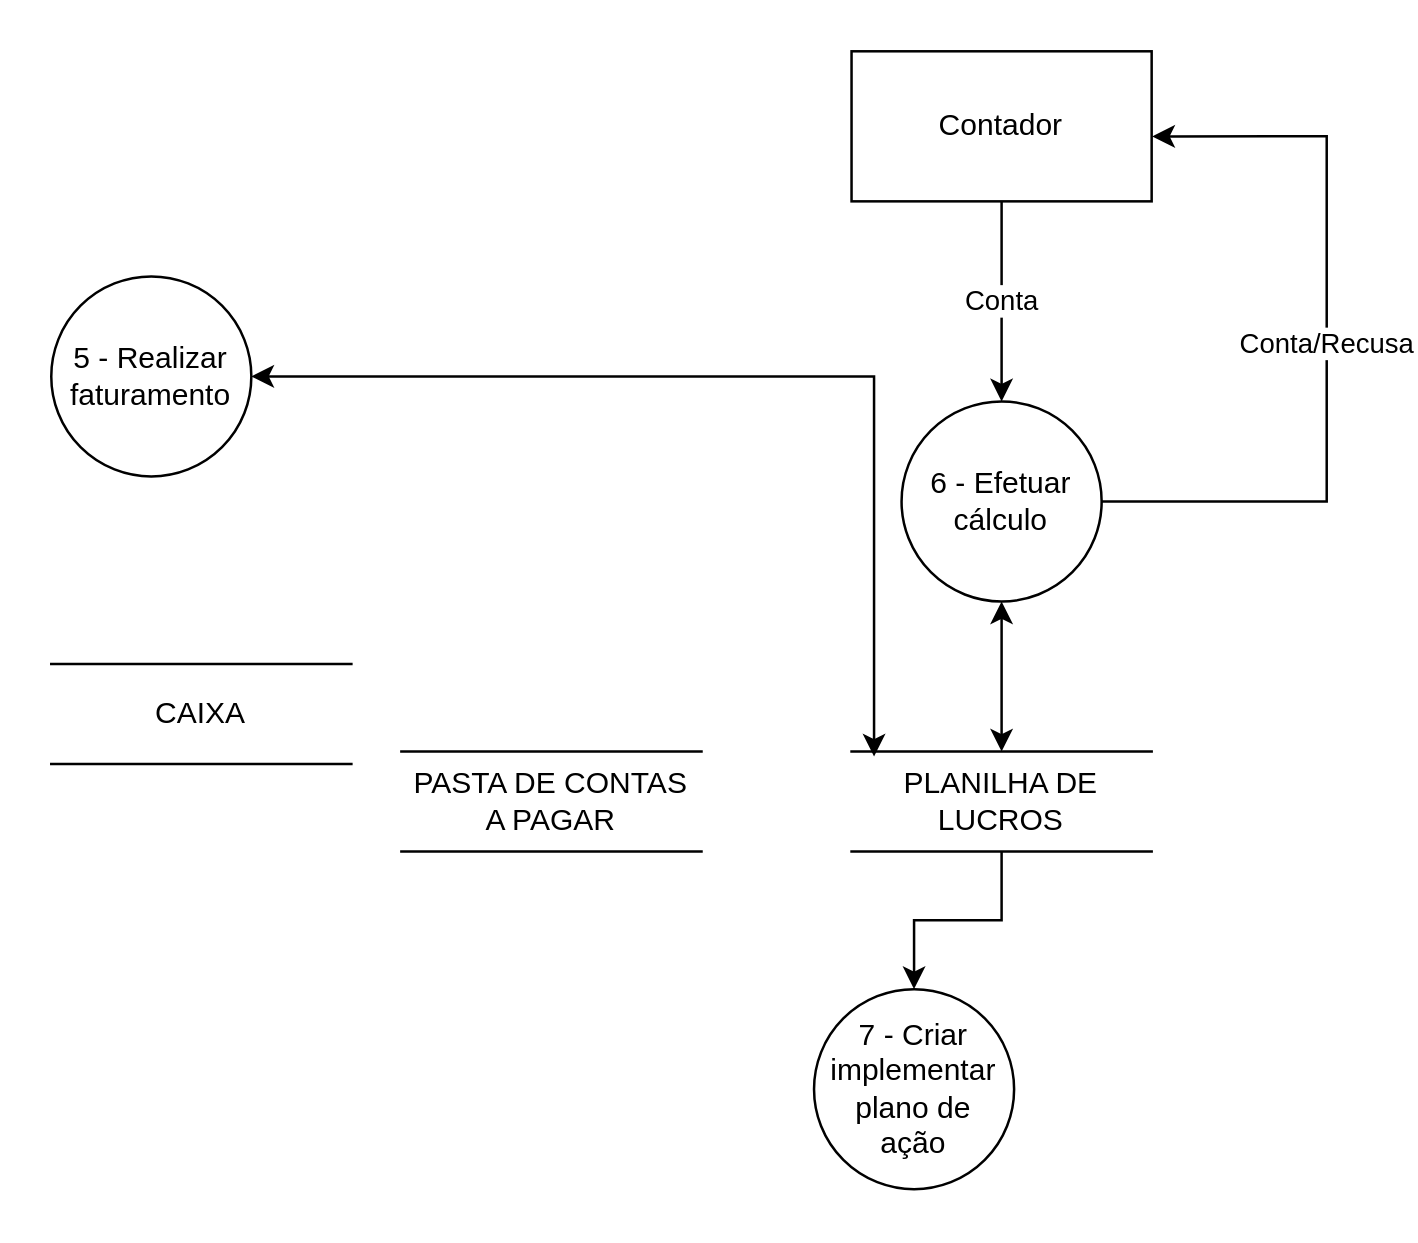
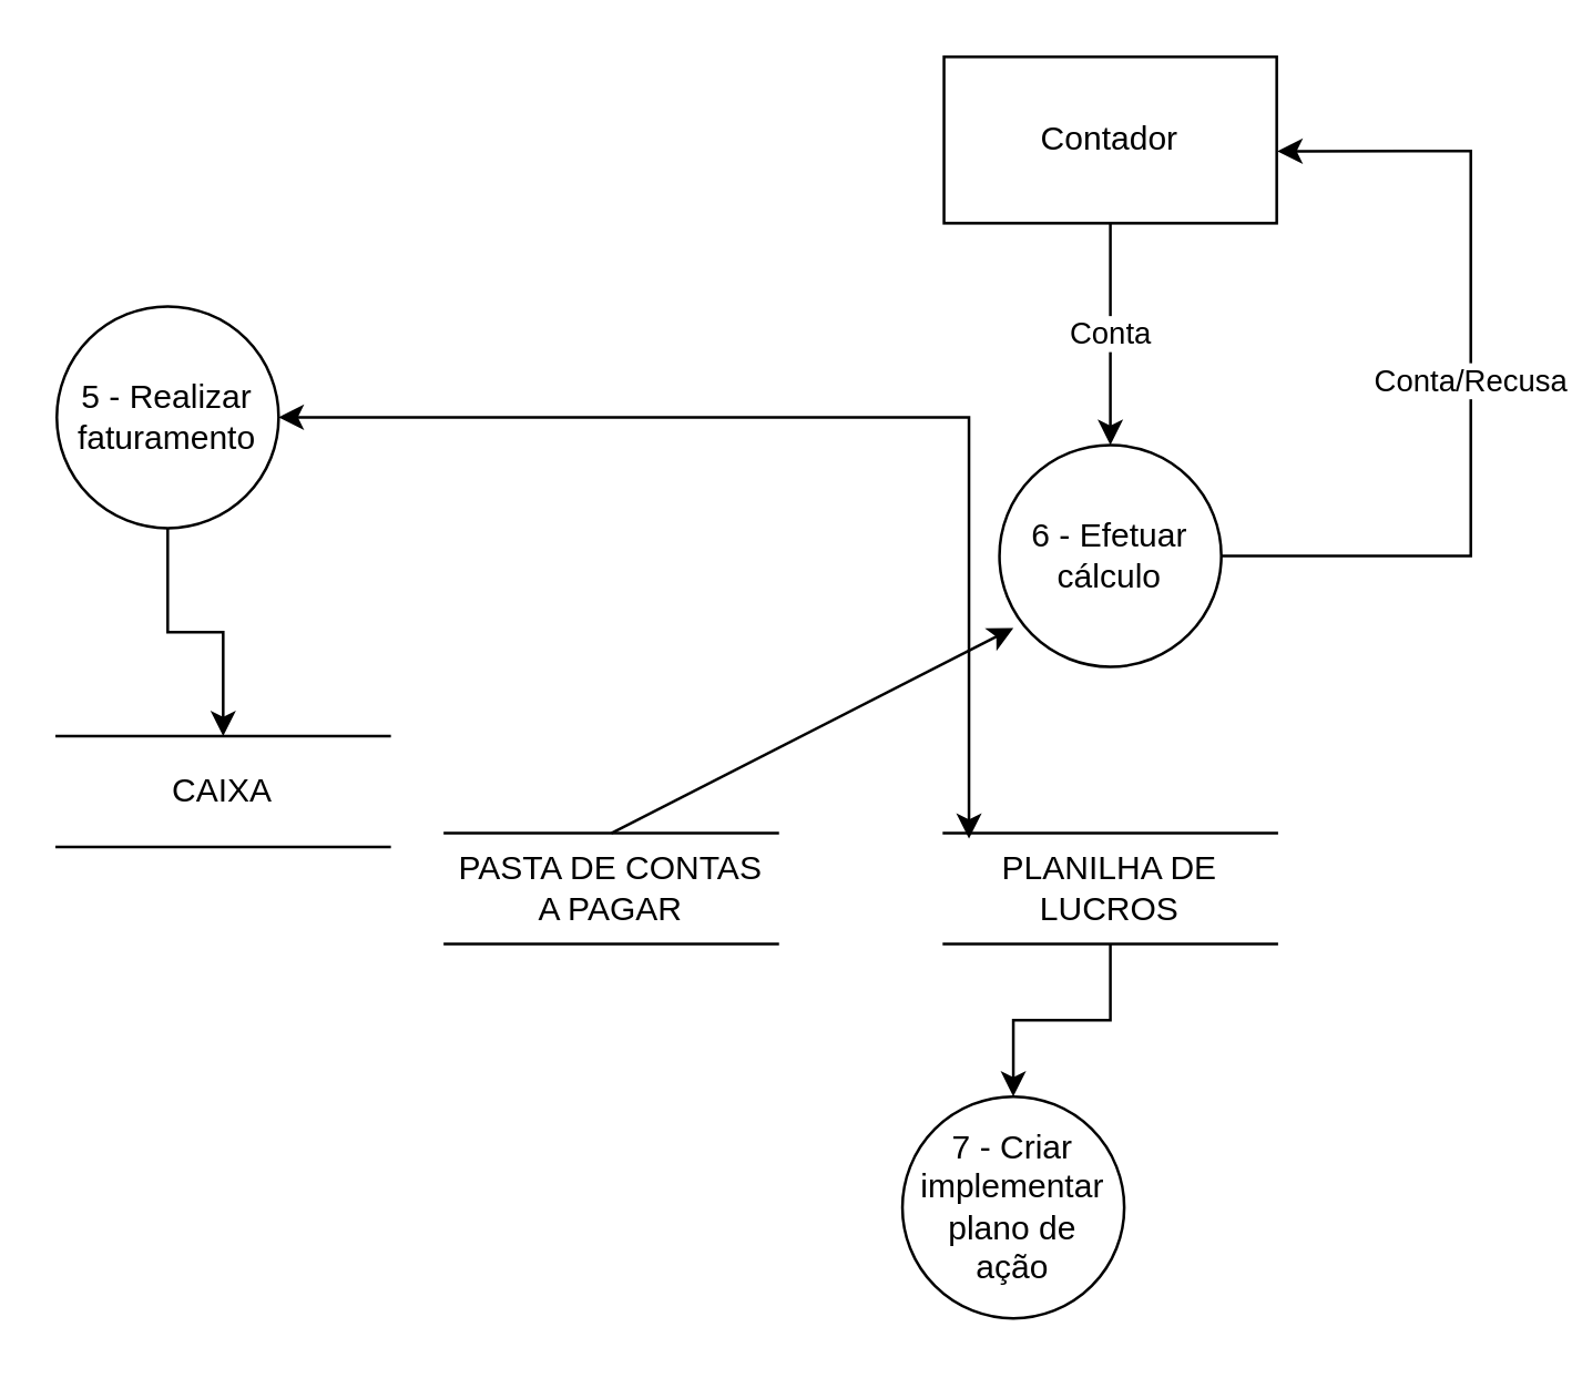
+ <mxCell id="13" style="edgeStyle=orthogonalEdgeStyle;rounded=0;orthogonalLoop=1;jettySize=auto;html=1;exitX=0.5;exitY=1;exitDx=0;exitDy=0;entryX=0.5;entryY=0;entryDx=0;entryDy=0;" parent="1" source="15" edge="1" target="12"><mxGeometry relative="1" as="geometry"><mxPoint x="60" y="292" as="targetPoint" /></mxGeometry></mxCell>
+ <mxCell id="11" value="" style="endArrow=classic;html=1;entryX=0.063;entryY=0.825;entryDx=0;entryDy=0;entryPerimeter=0;exitX=0.5;exitY=0;exitDx=0;exitDy=0;" parent="1" source="9" target="6" edge="1"><mxGeometry width="50" height="50" relative="1" as="geometry"><mxPoint x="260" y="320" as="sourcePoint" /><mxPoint x="360" y="230" as="targetPoint" /></mxGeometry></mxCell>
- <mxCell id="4" style="edgeStyle=orthogonalEdgeStyle;rounded=0;orthogonalLoop=1;jettySize=auto;html=1;exitX=0.5;exitY=0;exitDx=0;exitDy=0;startArrow=classic;startFill=1;entryX=0.5;entryY=1;entryDx=0;entryDy=0;" parent="1" source="10" target="6" edge="1"><mxGeometry relative="1" as="geometry"><mxPoint x="400" y="290" as="sourcePoint" /></mxGeometry></mxCell>
